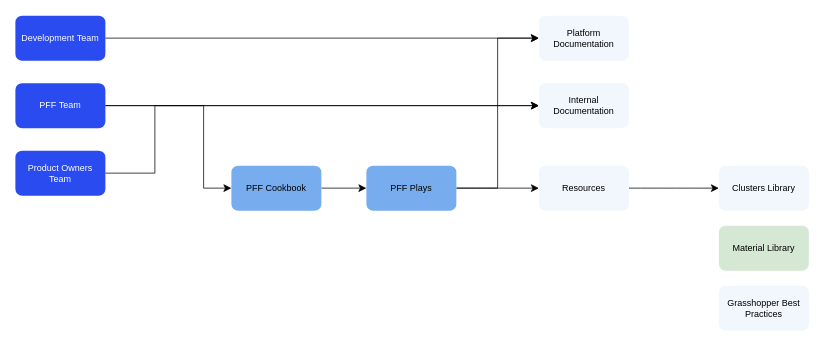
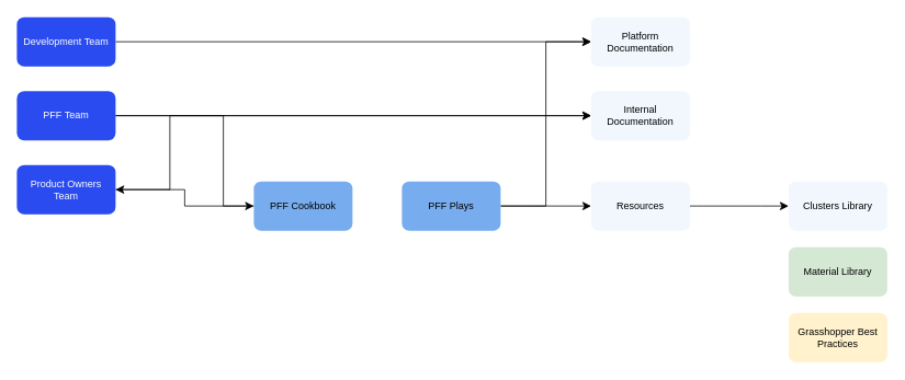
- <mxCell id="4" value="" style="edgeStyle=orthogonalEdgeStyle;rounded=0;orthogonalLoop=1;jettySize=auto;html=1;fontSize=12;startSize=8;endSize=8;" edge="1" parent="1" source="5" target="14"><mxGeometry relative="1" as="geometry" /></mxCell>
+ <mxCell id="4" value="" style="edgeStyle=orthogonalEdgeStyle;rounded=0;orthogonalLoop=1;jettySize=auto;html=1;fontSize=12;startSize=8;endSize=8;" edge="1" parent="1" source="5" target="10"><mxGeometry relative="1" as="geometry" /></mxCell>
- <mxCell id="19" value="Grasshopper Best Practices" style="whiteSpace=wrap;html=1;rounded=1;fillColor=#F1F7FD;strokeColor=none;" vertex="1" parent="1"><mxGeometry x="958" y="380" width="120" height="60" as="geometry" /></mxCell>
+ <mxCell id="19" value="Grasshopper Best Practices" style="whiteSpace=wrap;html=1;rounded=1;fillColor=#fff2cc;strokeColor=none;" vertex="1" parent="1"><mxGeometry x="958" y="380" width="120" height="60" as="geometry" /></mxCell>
